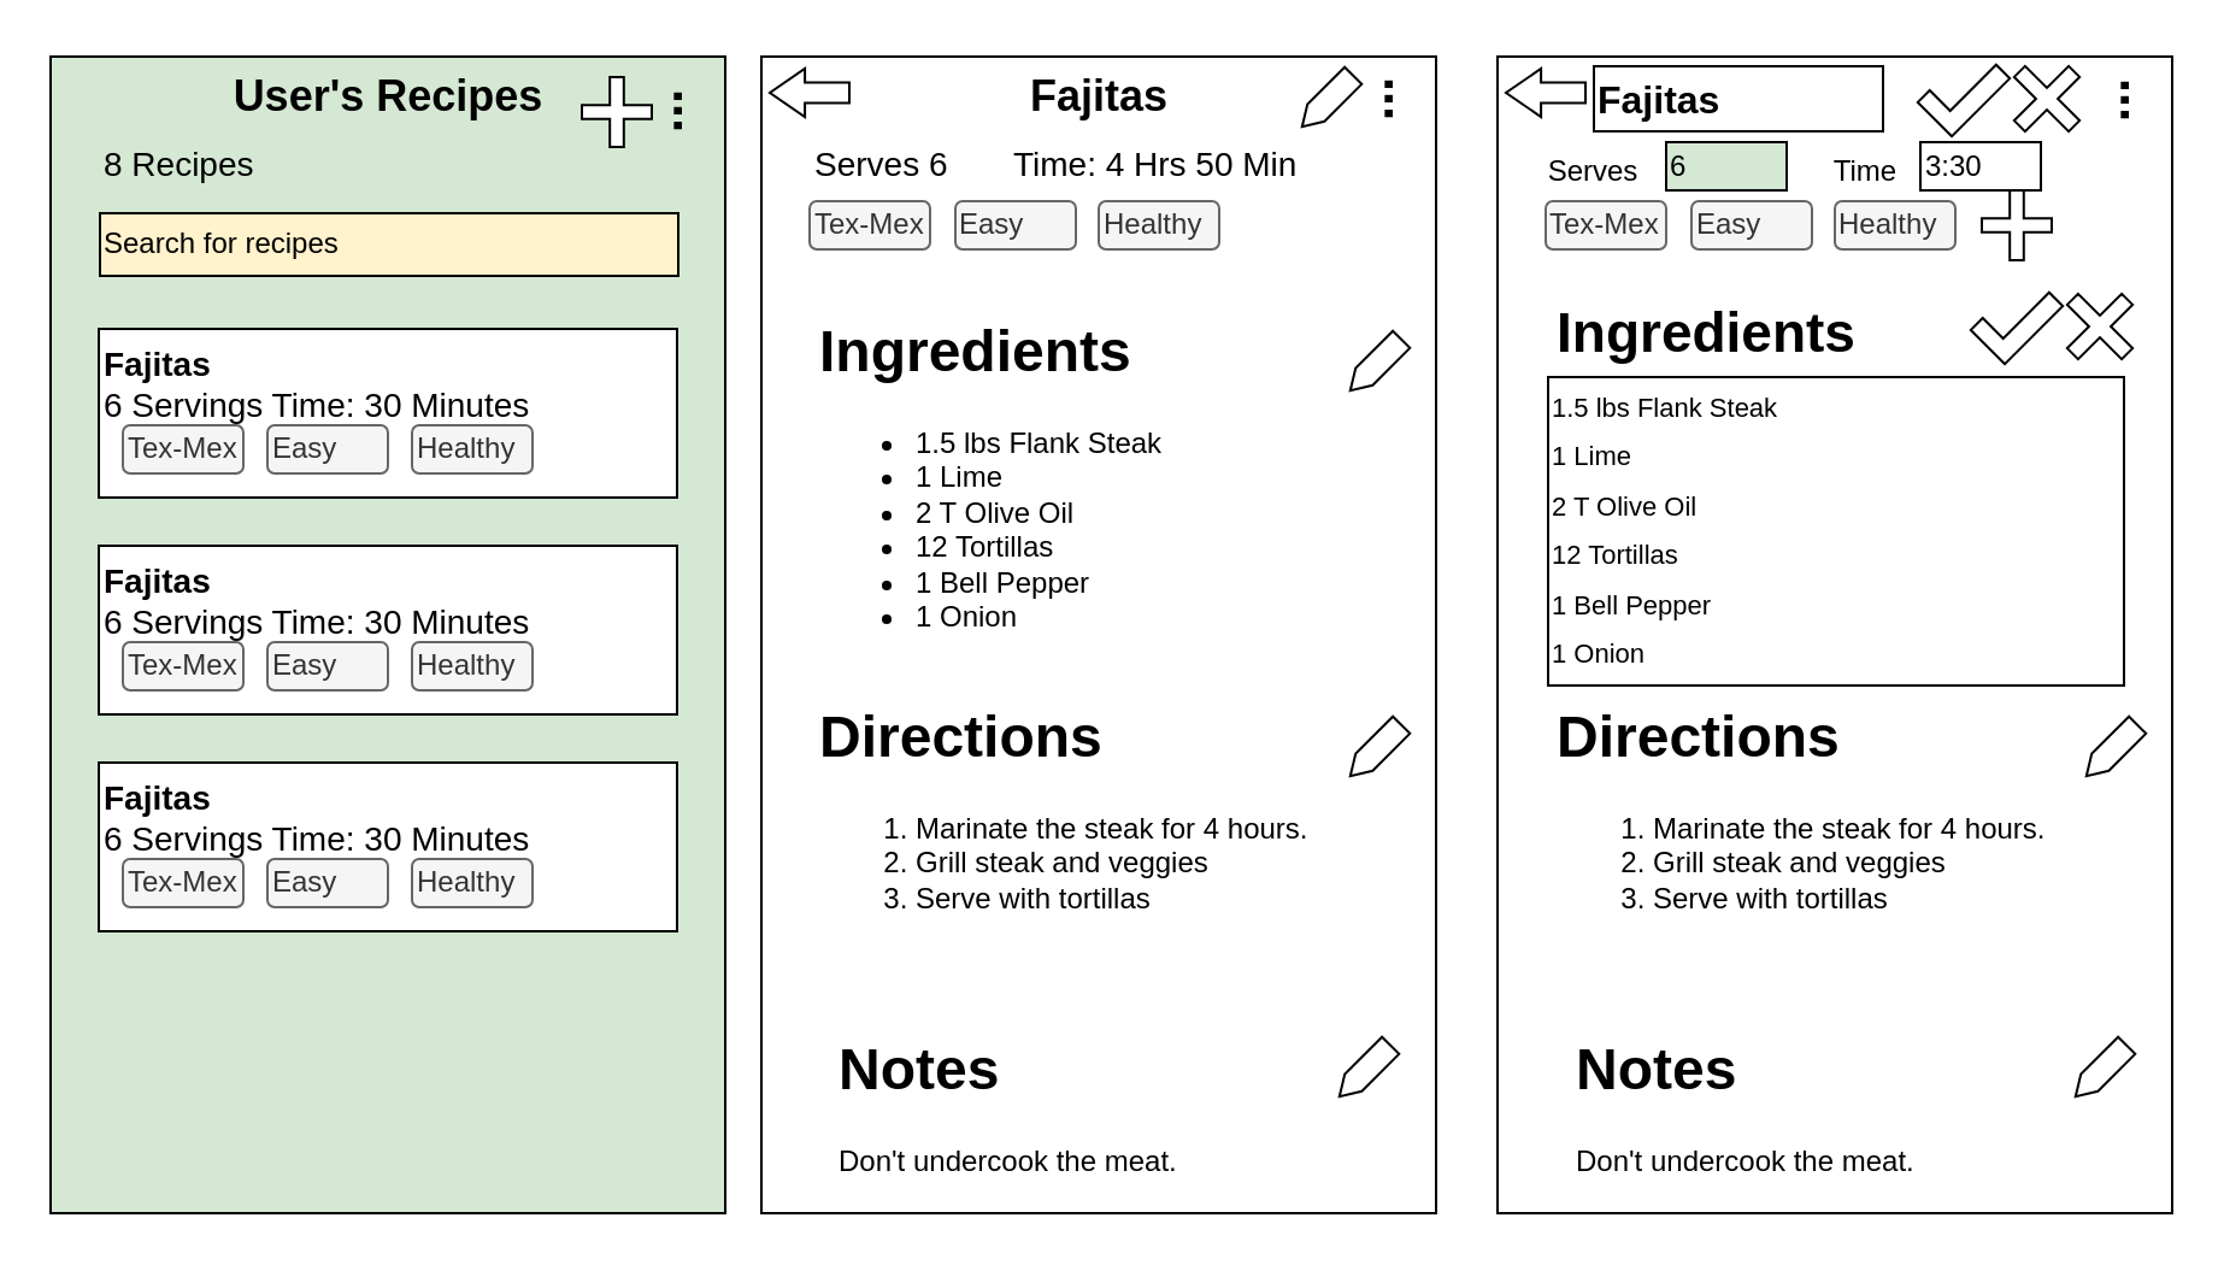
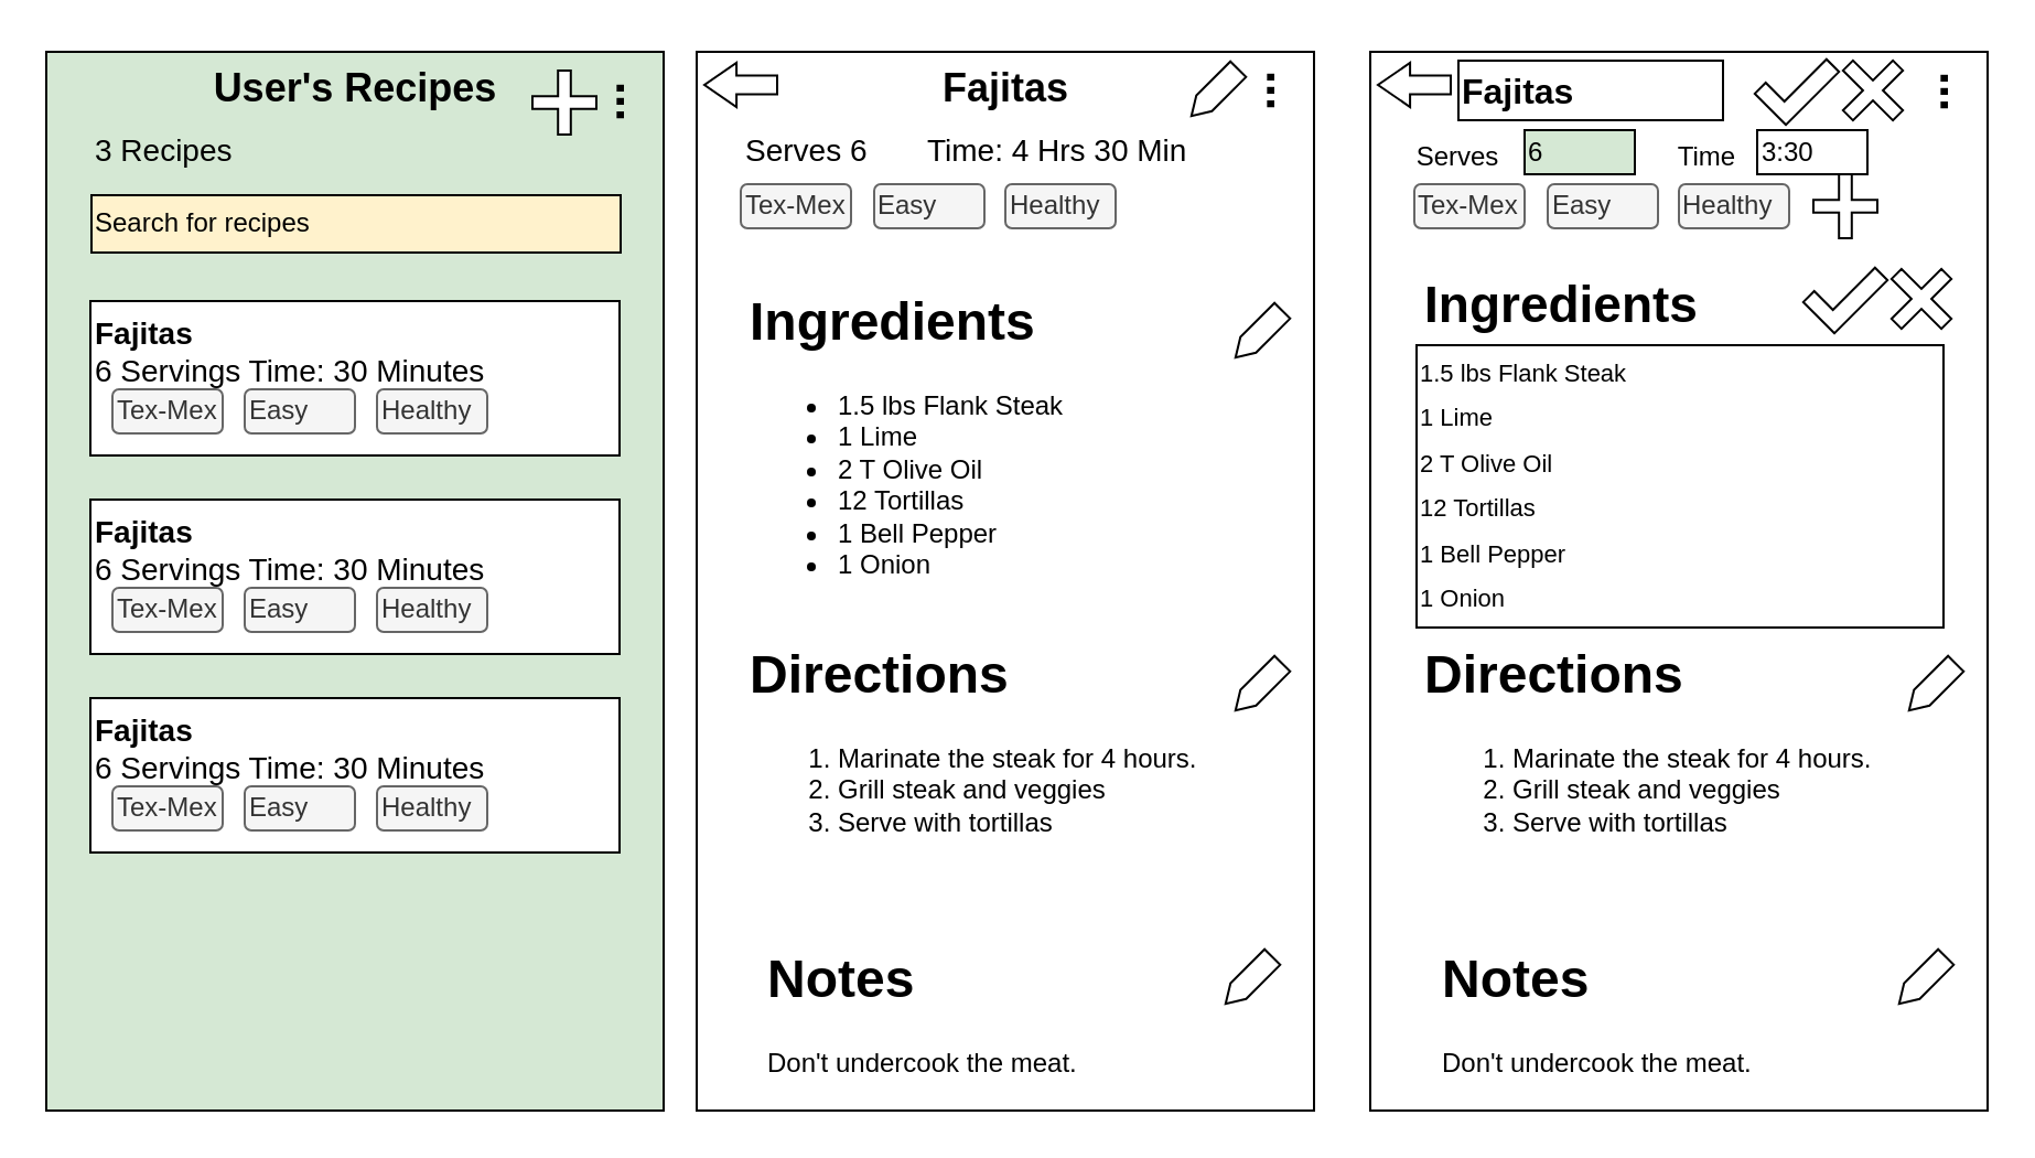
- <mxCell id="8" value="8 Recipes" style="text;html=1;strokeColor=none;fillColor=none;align=left;verticalAlign=middle;whiteSpace=wrap;rounded=0;fontSize=14;" vertex="1" parent="1"><mxGeometry x="40.5" y="58" width="240" height="20" as="geometry" /></mxCell>
+ <mxCell id="8" value="3 Recipes" style="text;html=1;strokeColor=none;fillColor=none;align=left;verticalAlign=middle;whiteSpace=wrap;rounded=0;fontSize=14;" vertex="1" parent="1"><mxGeometry x="40.5" y="58" width="240" height="20" as="geometry" /></mxCell>
- <mxCell id="3" value="Serves 6&amp;nbsp; &amp;nbsp; &amp;nbsp; &amp;nbsp;Time: 4 Hrs 50 Min" style="text;html=1;strokeColor=none;fillColor=none;align=left;verticalAlign=middle;whiteSpace=wrap;rounded=0;fontSize=14;" vertex="1" parent="1"><mxGeometry x="335.5" y="58" width="240" height="20" as="geometry" /></mxCell>
+ <mxCell id="3" value="Serves 6&amp;nbsp; &amp;nbsp; &amp;nbsp; &amp;nbsp;Time: 4 Hrs 30 Min" style="text;html=1;strokeColor=none;fillColor=none;align=left;verticalAlign=middle;whiteSpace=wrap;rounded=0;fontSize=14;" vertex="1" parent="1"><mxGeometry x="335.5" y="58" width="240" height="20" as="geometry" /></mxCell>
